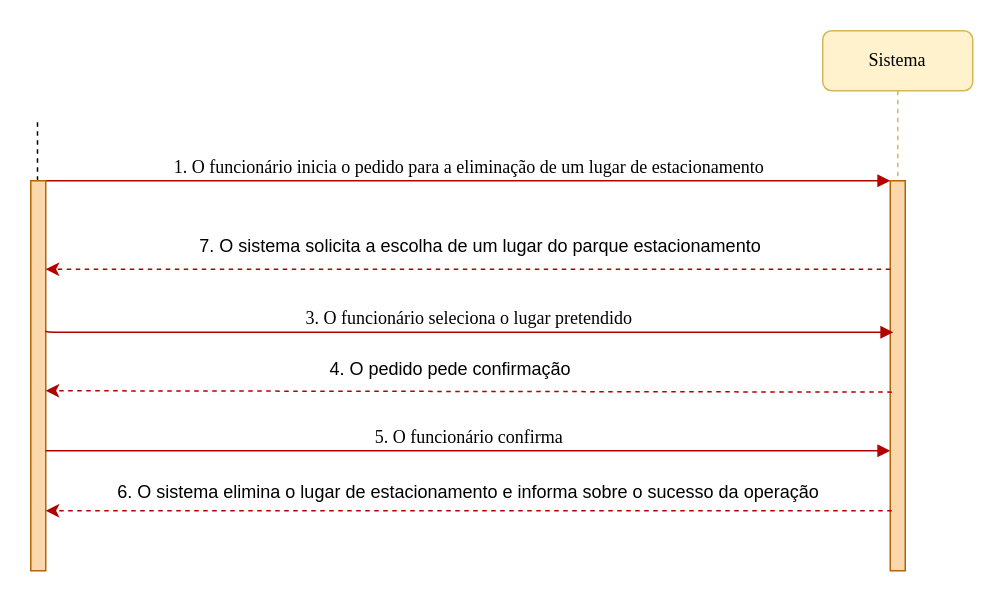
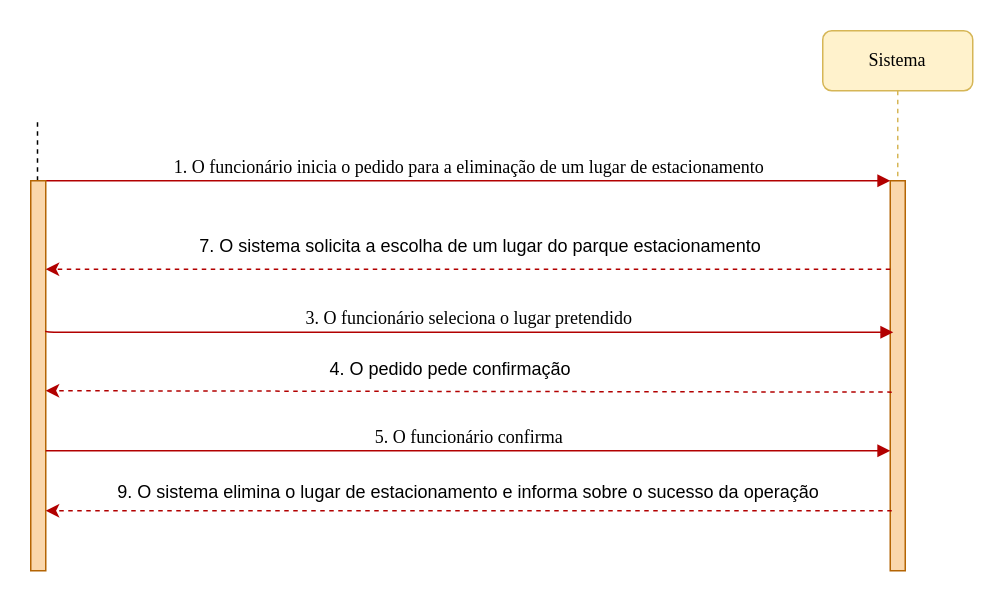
- <mxCell id="14" value="6. O sistema elimina o lugar de estacionamento e informa sobre o sucesso da operação" style="text;html=1;strokeColor=none;fillColor=none;align=center;verticalAlign=middle;whiteSpace=wrap;rounded=0;" vertex="1" parent="1"><mxGeometry x="37" y="318" width="550" height="20" as="geometry" /></mxCell>
+ <mxCell id="14" value="9. O sistema elimina o lugar de estacionamento e informa sobre o sucesso da operação" style="text;html=1;strokeColor=none;fillColor=none;align=center;verticalAlign=middle;whiteSpace=wrap;rounded=0;" vertex="1" parent="1"><mxGeometry x="37" y="318" width="550" height="20" as="geometry" /></mxCell>
